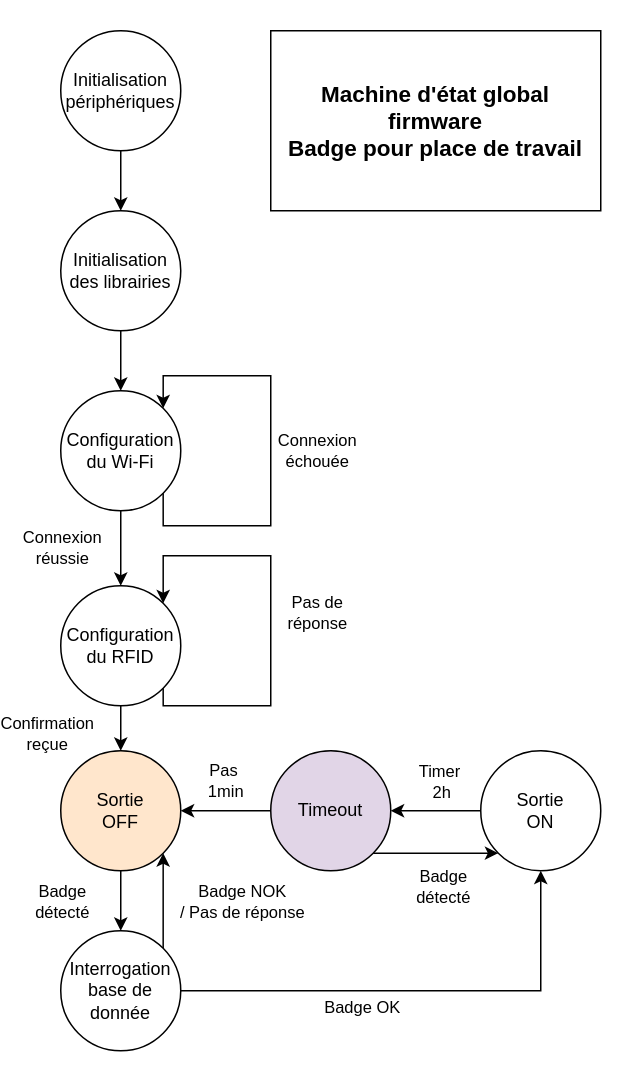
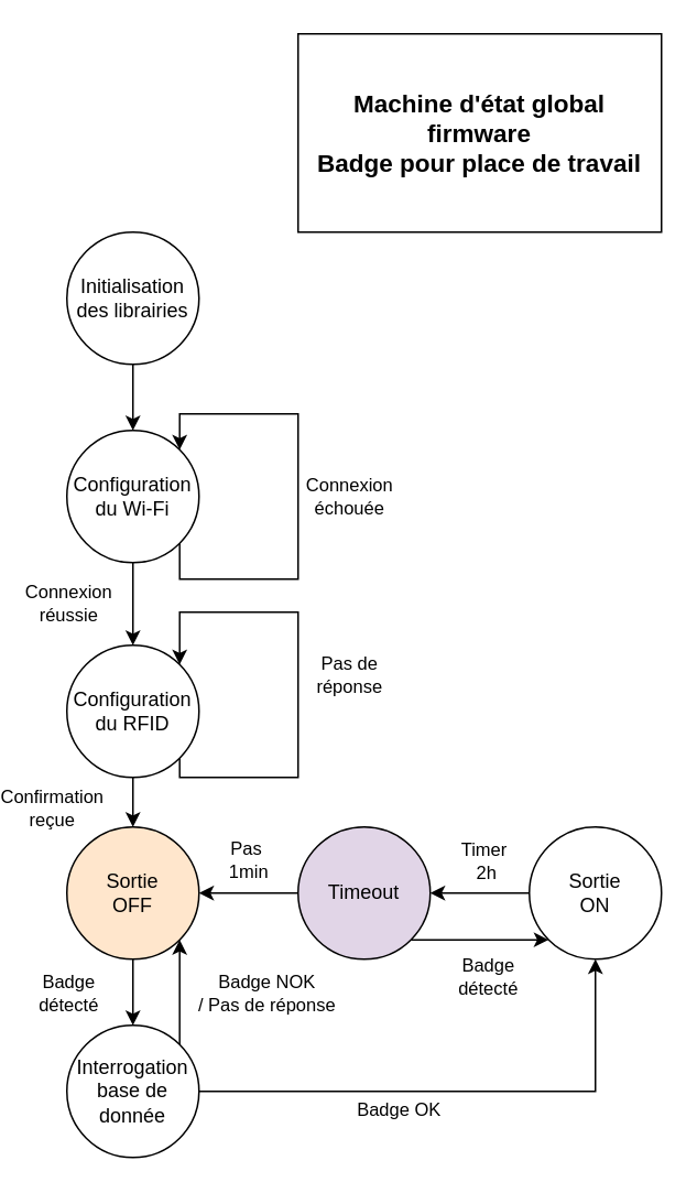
- <mxCell id="3" value="Initialisation&lt;br&gt;périphériques" style="ellipse;whiteSpace=wrap;html=1;" vertex="1" parent="1"><mxGeometry x="20" y="20" width="80" height="80" as="geometry" /></mxCell>
- <mxCell id="2" value="" style="edgeStyle=orthogonalEdgeStyle;rounded=0;orthogonalLoop=1;jettySize=auto;html=1;" edge="1" parent="1" source="3" target="5"><mxGeometry relative="1" as="geometry" /></mxCell>
